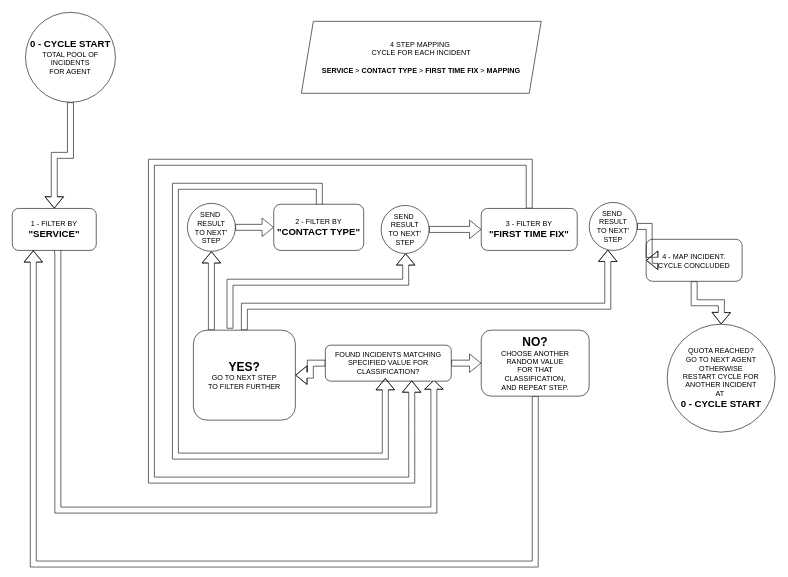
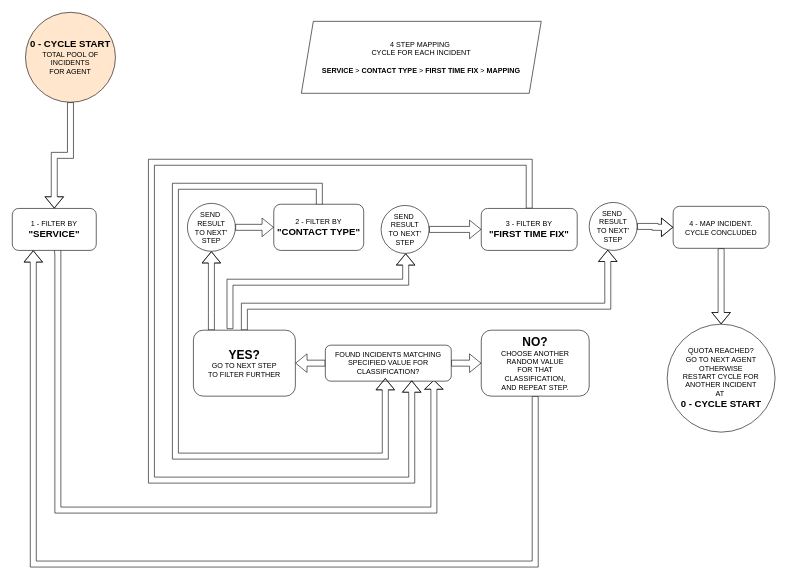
- <mxCell id="3" value="&lt;font style=&quot;font-size: 16px;&quot;&gt;&lt;b&gt;0 - CYCLE START&lt;/b&gt;&lt;/font&gt;&lt;br&gt;TOTAL POOL OF INCIDENTS&lt;br&gt;FOR AGENT" style="ellipse;whiteSpace=wrap;html=1;aspect=fixed;" vertex="1" parent="1"><mxGeometry x="42" y="20" width="150" height="150" as="geometry" /></mxCell>
+ <mxCell id="3" value="&lt;font style=&quot;font-size: 16px;&quot;&gt;&lt;b&gt;0 - CYCLE START&lt;/b&gt;&lt;/font&gt;&lt;br&gt;TOTAL POOL OF INCIDENTS&lt;br&gt;FOR AGENT" style="ellipse;whiteSpace=wrap;html=1;aspect=fixed;fillColor=#ffe6cc;" vertex="1" parent="1"><mxGeometry x="42" y="20" width="150" height="150" as="geometry" /></mxCell>
- <mxCell id="21" value="4 - MAP INCIDENT. &lt;br&gt;CYCLE CONCLUDED" style="rounded=1;whiteSpace=wrap;html=1;" vertex="1" parent="1"><mxGeometry x="1077" y="398.5" width="160" height="70" as="geometry" /></mxCell>
+ <mxCell id="21" value="4 - MAP INCIDENT. &lt;br&gt;CYCLE CONCLUDED" style="rounded=1;whiteSpace=wrap;html=1;" vertex="1" parent="1"><mxGeometry x="1122" y="343.5" width="160" height="70" as="geometry" /></mxCell>
- <mxCell id="15" value="&lt;font style=&quot;font-size: 20px;&quot;&gt;&lt;b&gt;YES?&lt;/b&gt;&lt;/font&gt;&lt;br style=&quot;border-color: var(--border-color);&quot;&gt;GO TO NEXT STEP&lt;br style=&quot;border-color: var(--border-color);&quot;&gt;TO FILTER FURTHER" style="rounded=1;whiteSpace=wrap;html=1;" vertex="1" parent="1"><mxGeometry x="322" y="550" width="170" height="150" as="geometry" /></mxCell>
+ <mxCell id="15" value="&lt;font style=&quot;font-size: 20px;&quot;&gt;&lt;b&gt;YES?&lt;/b&gt;&lt;/font&gt;&lt;br style=&quot;border-color: var(--border-color);&quot;&gt;GO TO NEXT STEP&lt;br style=&quot;border-color: var(--border-color);&quot;&gt;TO FILTER FURTHER" style="rounded=1;whiteSpace=wrap;html=1;" vertex="1" parent="1"><mxGeometry x="322" y="550" width="170" height="110" as="geometry" /></mxCell>
